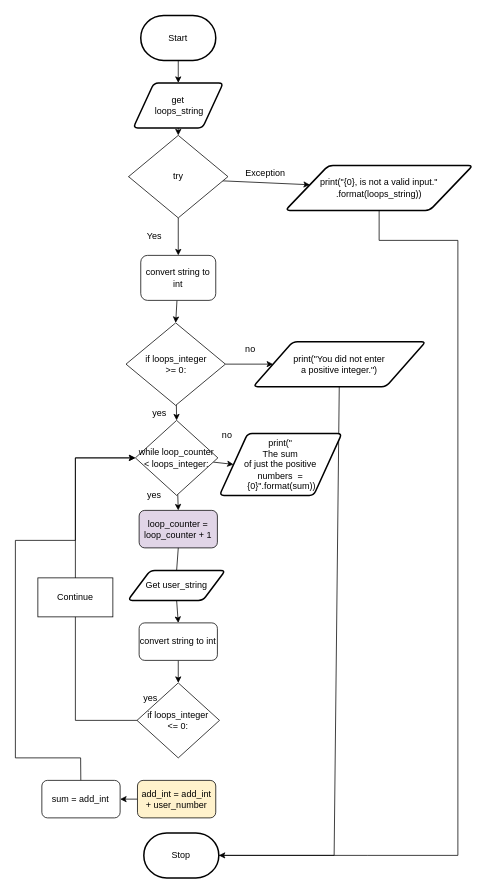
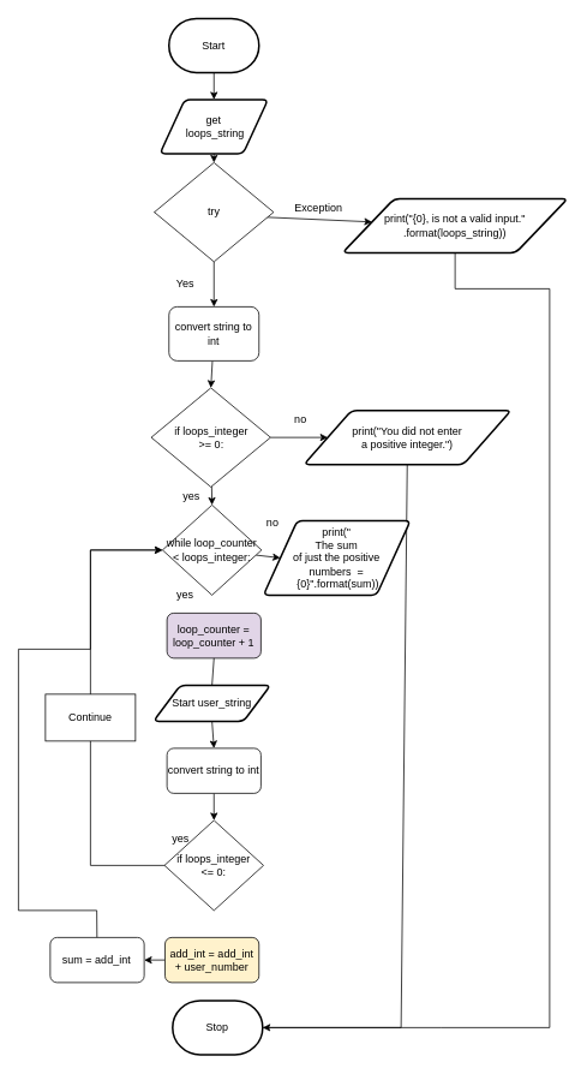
- <mxCell id="26" style="edgeStyle=none;html=1;entryX=0.5;entryY=0;entryDx=0;entryDy=0;" parent="1" source="28" target="21" edge="1"><mxGeometry relative="1" as="geometry" /></mxCell>
- <mxCell id="30" value="Get user_string" style="shape=parallelogram;html=1;strokeWidth=2;perimeter=parallelogramPerimeter;whiteSpace=wrap;rounded=1;arcSize=12;size=0.23;" parent="1" vertex="1"><mxGeometry x="170" y="760" width="130" height="40" as="geometry" /></mxCell>
+ <mxCell id="30" value="Start user_string" style="shape=parallelogram;html=1;strokeWidth=2;perimeter=parallelogramPerimeter;whiteSpace=wrap;rounded=1;arcSize=12;size=0.23;" parent="1" vertex="1"><mxGeometry x="170" y="760" width="130" height="40" as="geometry" /></mxCell>
